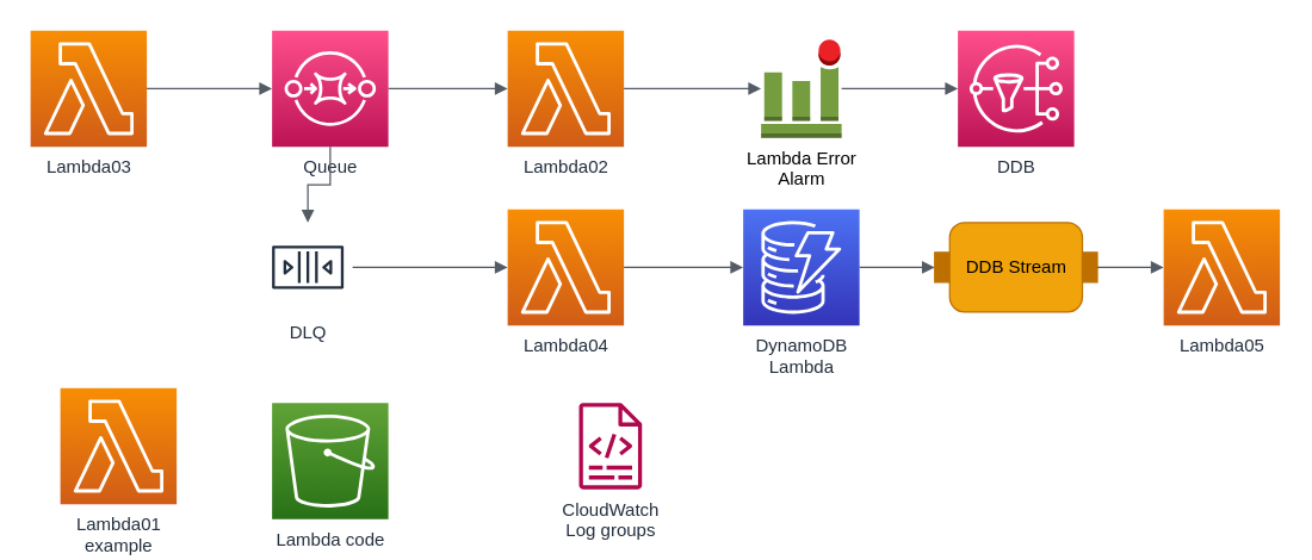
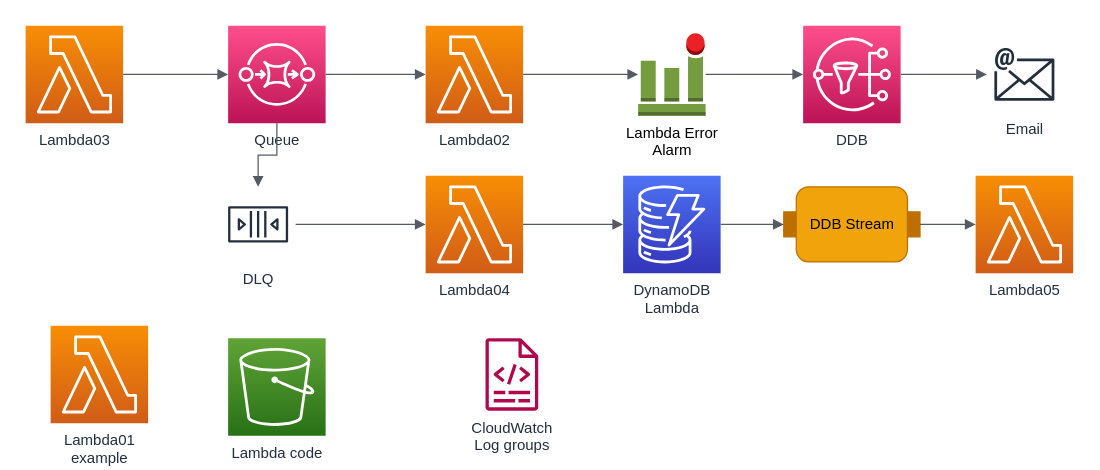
+ <mxCell id="25" value="" style="edgeStyle=orthogonalEdgeStyle;html=1;endArrow=block;elbow=vertical;startArrow=none;endFill=1;strokeColor=#545B64;rounded=0;" edge="1" parent="1" source="22" target="24"><mxGeometry width="100" relative="1" as="geometry"><mxPoint x="574" y="69" as="sourcePoint" /><mxPoint x="652" y="69" as="targetPoint" /></mxGeometry></mxCell>
+ <mxCell id="24" value="Email" style="sketch=0;outlineConnect=0;fontColor=#232F3E;gradientColor=none;strokeColor=#232F3E;fillColor=#ffffff;dashed=0;verticalLabelPosition=bottom;verticalAlign=top;align=center;html=1;fontSize=12;fontStyle=0;aspect=fixed;shape=mxgraph.aws4.resourceIcon;resIcon=mxgraph.aws4.email;" vertex="1" parent="1"><mxGeometry x="789" y="29" width="60" height="60" as="geometry" /></mxCell>
